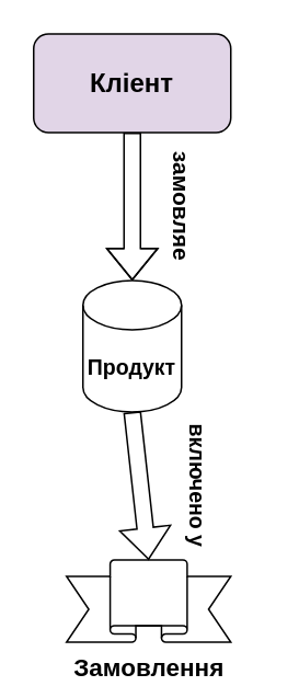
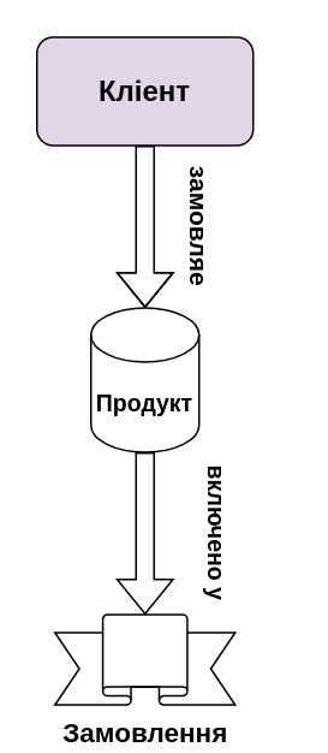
- <mxCell id="6" value="Замовлення" style="verticalLabelPosition=bottom;verticalAlign=top;html=1;shape=mxgraph.basic.banner;fontStyle=1;fontSize=15;" vertex="1" parent="1"><mxGeometry x="40" y="340" width="100" height="50" as="geometry" /></mxCell>
+ <mxCell id="6" value="Замовлення" style="verticalLabelPosition=bottom;verticalAlign=top;html=1;shape=mxgraph.basic.banner;fontStyle=1;fontSize=15;" vertex="1" parent="1"><mxGeometry x="30" y="340" width="100" height="50" as="geometry" /></mxCell>
